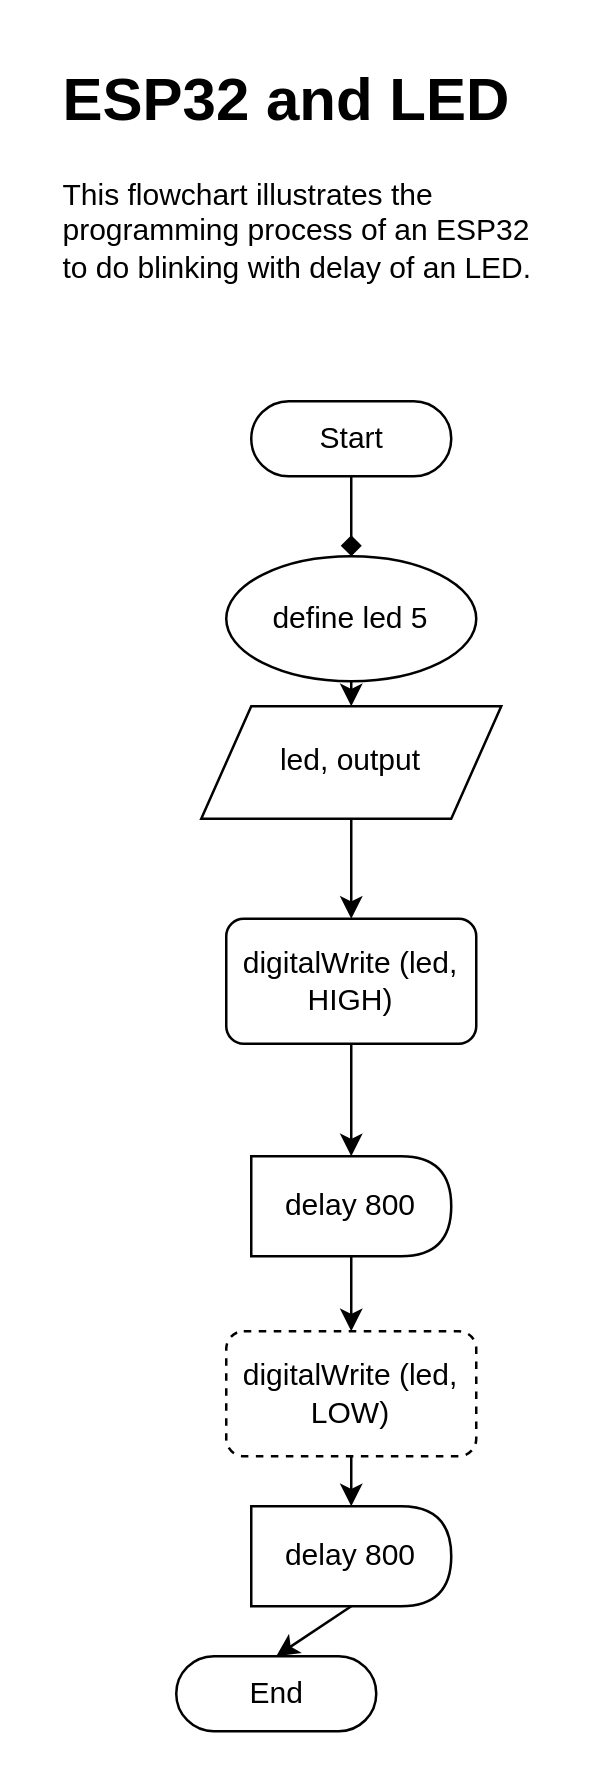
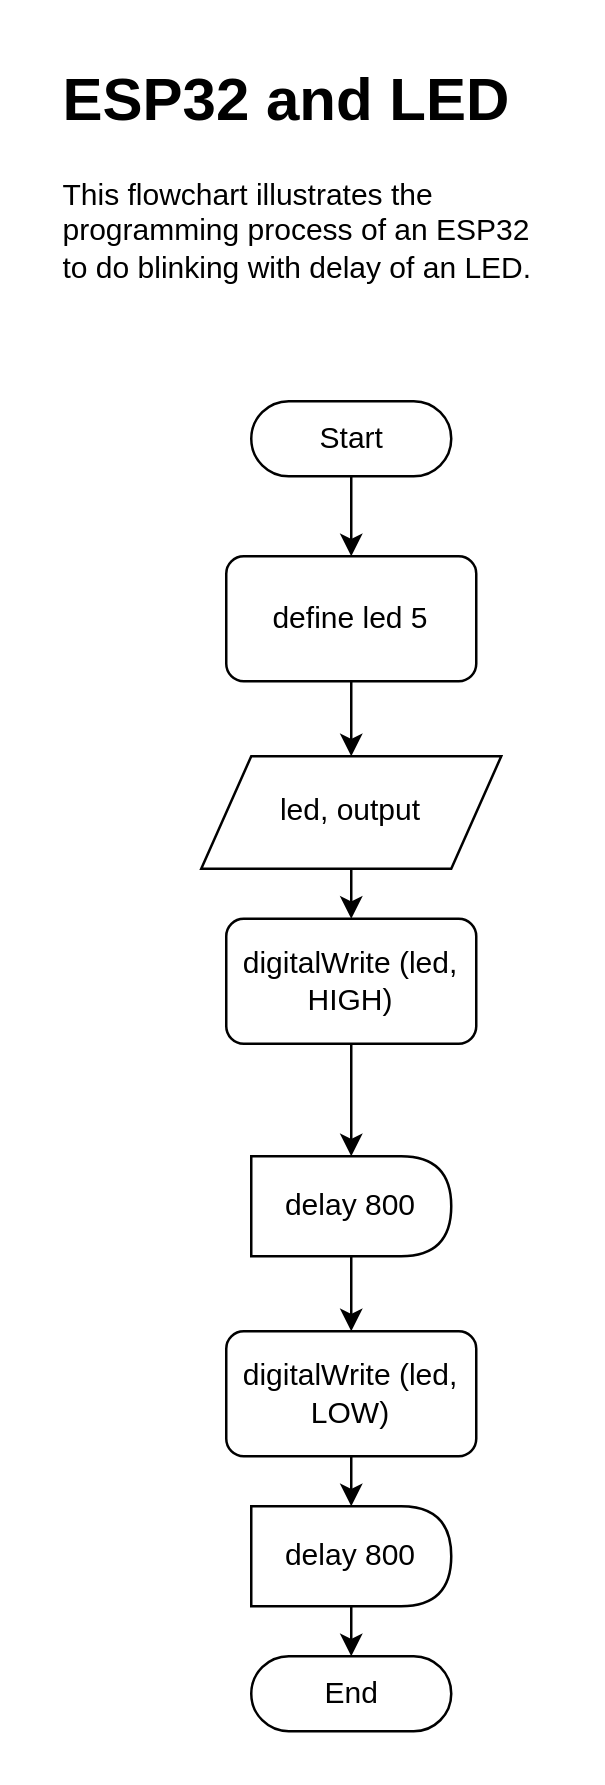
- <mxCell id="10" value="" style="endArrow=diamond;html=1;rounded=0;entryX=0.5;entryY=0;entryDx=0;entryDy=0;exitX=0.5;exitY=0.5;exitDx=0;exitDy=15;exitPerimeter=0;" parent="1" source="2" target="5" edge="1"><mxGeometry width="50" height="50" relative="1" as="geometry"><mxPoint x="140" y="150" as="sourcePoint" /><mxPoint x="430" y="341.99" as="targetPoint" /></mxGeometry></mxCell>
+ <mxCell id="10" value="" style="endArrow=classic;html=1;rounded=0;entryX=0.5;entryY=0;entryDx=0;entryDy=0;exitX=0.5;exitY=0.5;exitDx=0;exitDy=15;exitPerimeter=0;" parent="1" source="2" target="5" edge="1"><mxGeometry width="50" height="50" relative="1" as="geometry"><mxPoint x="140" y="150" as="sourcePoint" /><mxPoint x="430" y="341.99" as="targetPoint" /></mxGeometry></mxCell>
- <mxCell id="5" value="define led 5" style="ellipse;whiteSpace=wrap;html=1;absoluteArcSize=1;arcSize=14;strokeWidth=1;" parent="1" vertex="1"><mxGeometry x="90" y="221.99" width="100" height="50" as="geometry" /></mxCell>
+ <mxCell id="5" value="define led 5" style="rounded=1;whiteSpace=wrap;html=1;absoluteArcSize=1;arcSize=14;strokeWidth=1;" parent="1" vertex="1"><mxGeometry x="90" y="221.99" width="100" height="50" as="geometry" /></mxCell>
- <mxCell id="4" value="led, output" style="shape=parallelogram;perimeter=parallelogramPerimeter;whiteSpace=wrap;html=1;fixedSize=1;" parent="1" vertex="1"><mxGeometry x="80" y="281.99" width="120" height="45" as="geometry" /></mxCell>
+ <mxCell id="4" value="led, output" style="shape=parallelogram;perimeter=parallelogramPerimeter;whiteSpace=wrap;html=1;fixedSize=1;" parent="1" vertex="1"><mxGeometry x="80" y="301.99" width="120" height="45" as="geometry" /></mxCell>
- <mxCell id="8" value="digitalWrite (led, LOW)" style="rounded=1;whiteSpace=wrap;html=1;absoluteArcSize=1;arcSize=14;strokeWidth=1;dashed=1;" parent="1" vertex="1"><mxGeometry x="90" y="531.99" width="100" height="50" as="geometry" /></mxCell>
+ <mxCell id="8" value="digitalWrite (led, LOW)" style="rounded=1;whiteSpace=wrap;html=1;absoluteArcSize=1;arcSize=14;strokeWidth=1;" parent="1" vertex="1"><mxGeometry x="90" y="531.99" width="100" height="50" as="geometry" /></mxCell>
- <mxCell id="3" value="End" style="html=1;dashed=0;whitespace=wrap;shape=mxgraph.dfd.start" parent="1" vertex="1"><mxGeometry x="70" y="661.99" width="80" height="30" as="geometry" /></mxCell>
+ <mxCell id="3" value="End" style="html=1;dashed=0;whitespace=wrap;shape=mxgraph.dfd.start" parent="1" vertex="1"><mxGeometry x="100" y="661.99" width="80" height="30" as="geometry" /></mxCell>
